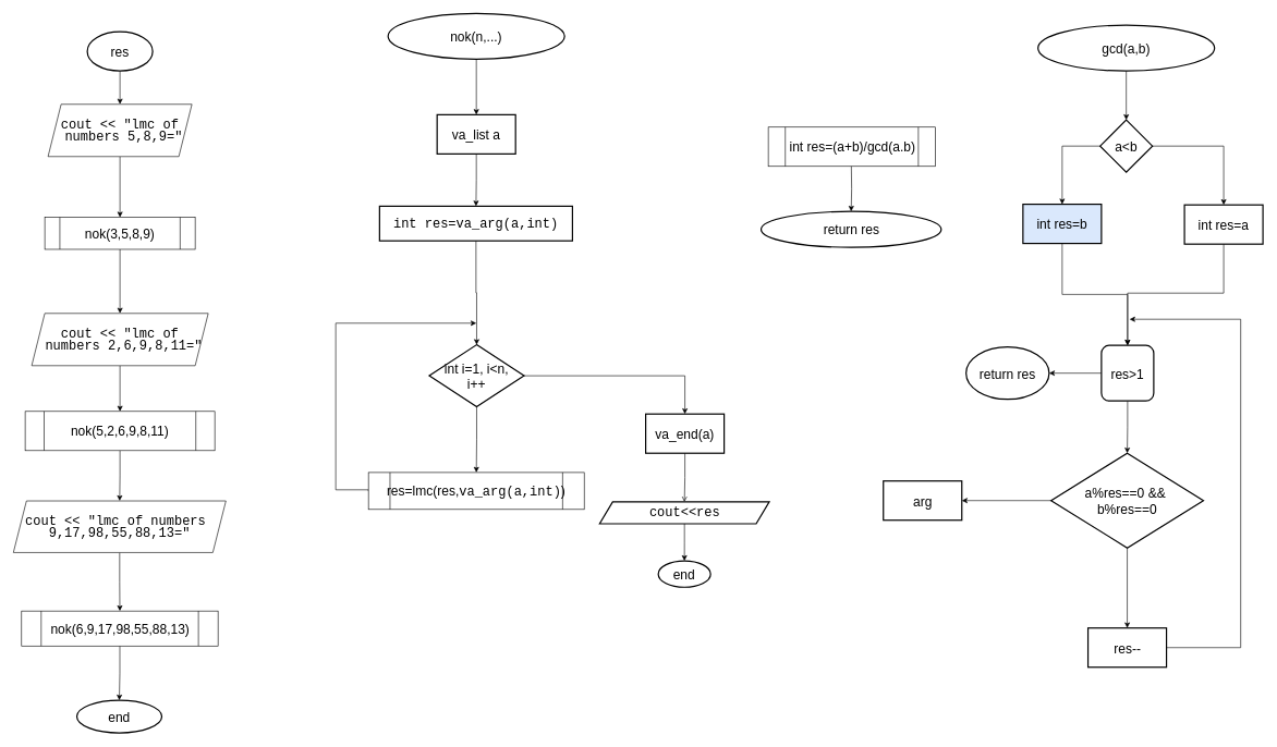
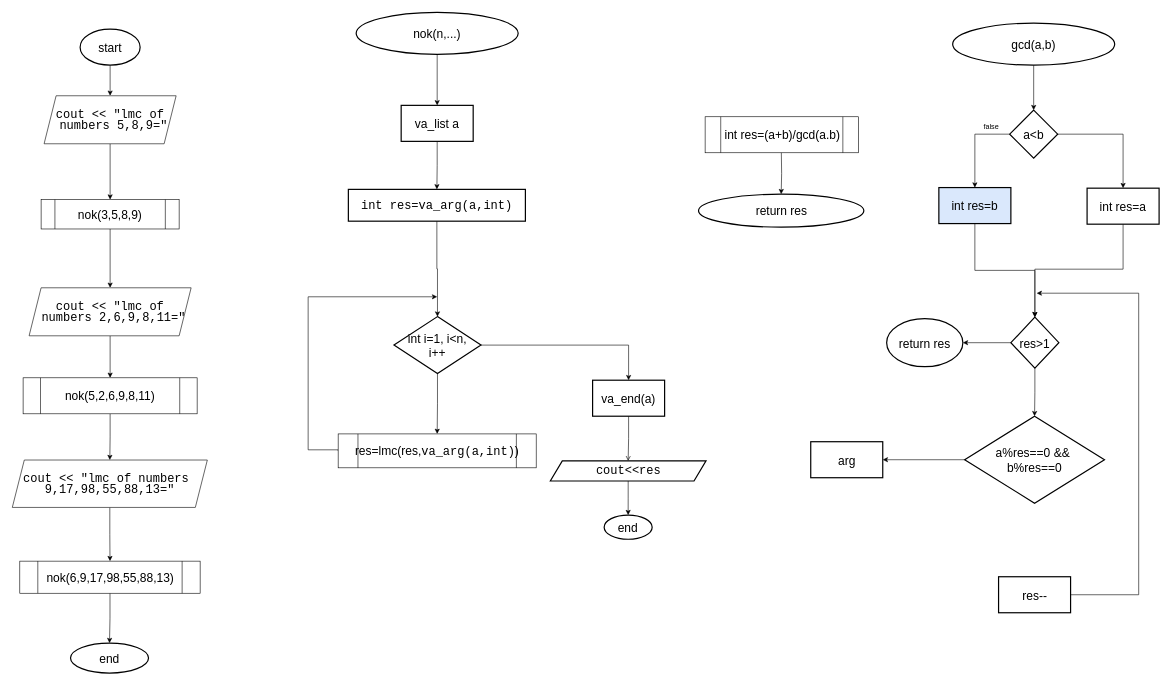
- <mxCell id="3" value="&lt;font style=&quot;font-size: 20px;&quot;&gt;res&lt;/font&gt;" style="strokeWidth=2;html=1;shape=mxgraph.flowchart.start_1;whiteSpace=wrap;" parent="1" vertex="1"><mxGeometry x="133" y="48" width="100" height="60" as="geometry" /></mxCell>
+ <mxCell id="3" value="&lt;font style=&quot;font-size: 20px;&quot;&gt;start&lt;/font&gt;" style="strokeWidth=2;html=1;shape=mxgraph.flowchart.start_1;whiteSpace=wrap;" parent="1" vertex="1"><mxGeometry x="133" y="48" width="100" height="60" as="geometry" /></mxCell>
+ <mxCell id="22" value="false" style="text;html=1;align=center;verticalAlign=middle;resizable=0;points=[];autosize=1;strokeColor=none;fillColor=none;" parent="1" vertex="1"><mxGeometry x="1626" y="196" width="50" height="30" as="geometry" /></mxCell>
- <mxCell id="25" value="&lt;font style=&quot;font-size: 20px;&quot;&gt;res&amp;gt;1&lt;/font&gt;" style="whiteSpace=wrap;html=1;strokeWidth=2;rounded=1;" parent="1" vertex="1"><mxGeometry x="1684" y="528" width="80" height="85" as="geometry" /></mxCell>
+ <mxCell id="25" value="&lt;font style=&quot;font-size: 20px;&quot;&gt;res&amp;gt;1&lt;/font&gt;" style="rhombus;whiteSpace=wrap;html=1;strokeWidth=2;" parent="1" vertex="1"><mxGeometry x="1684" y="528" width="80" height="85" as="geometry" /></mxCell>
- <mxCell id="27" value="" style="edgeStyle=orthogonalEdgeStyle;rounded=0;orthogonalLoop=1;jettySize=auto;html=1;" parent="1" source="28" target="31" edge="1"><mxGeometry relative="1" as="geometry" /></mxCell>
